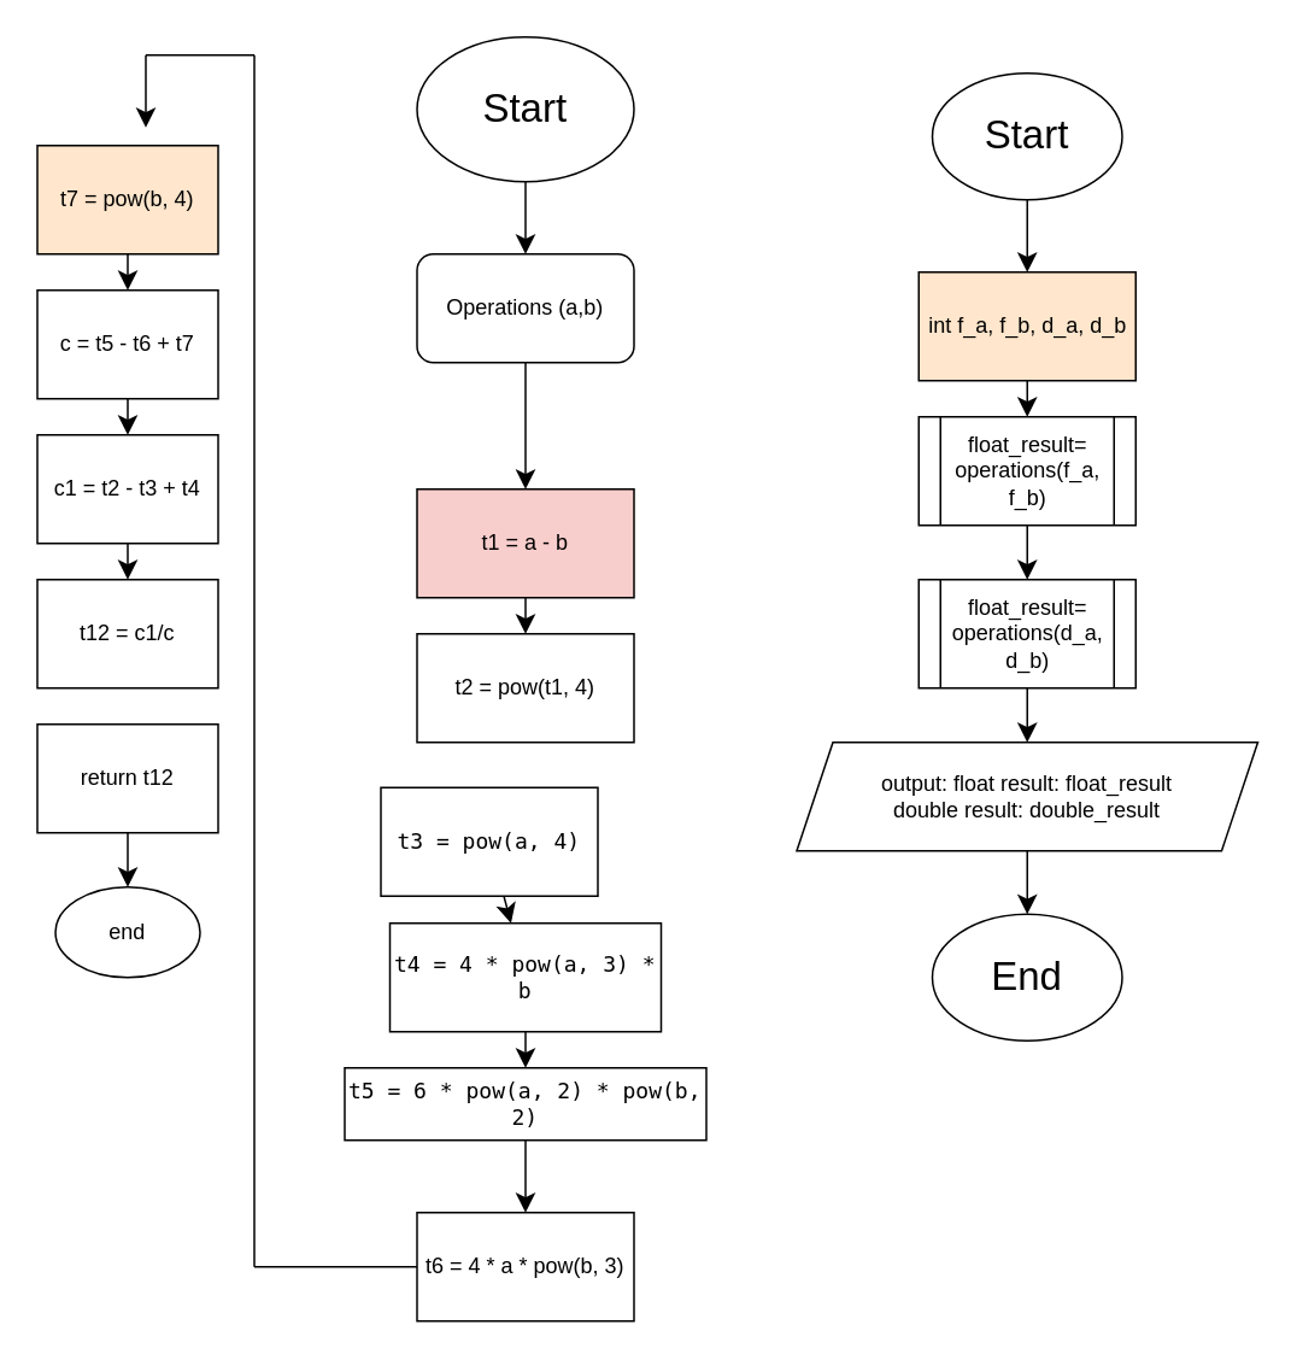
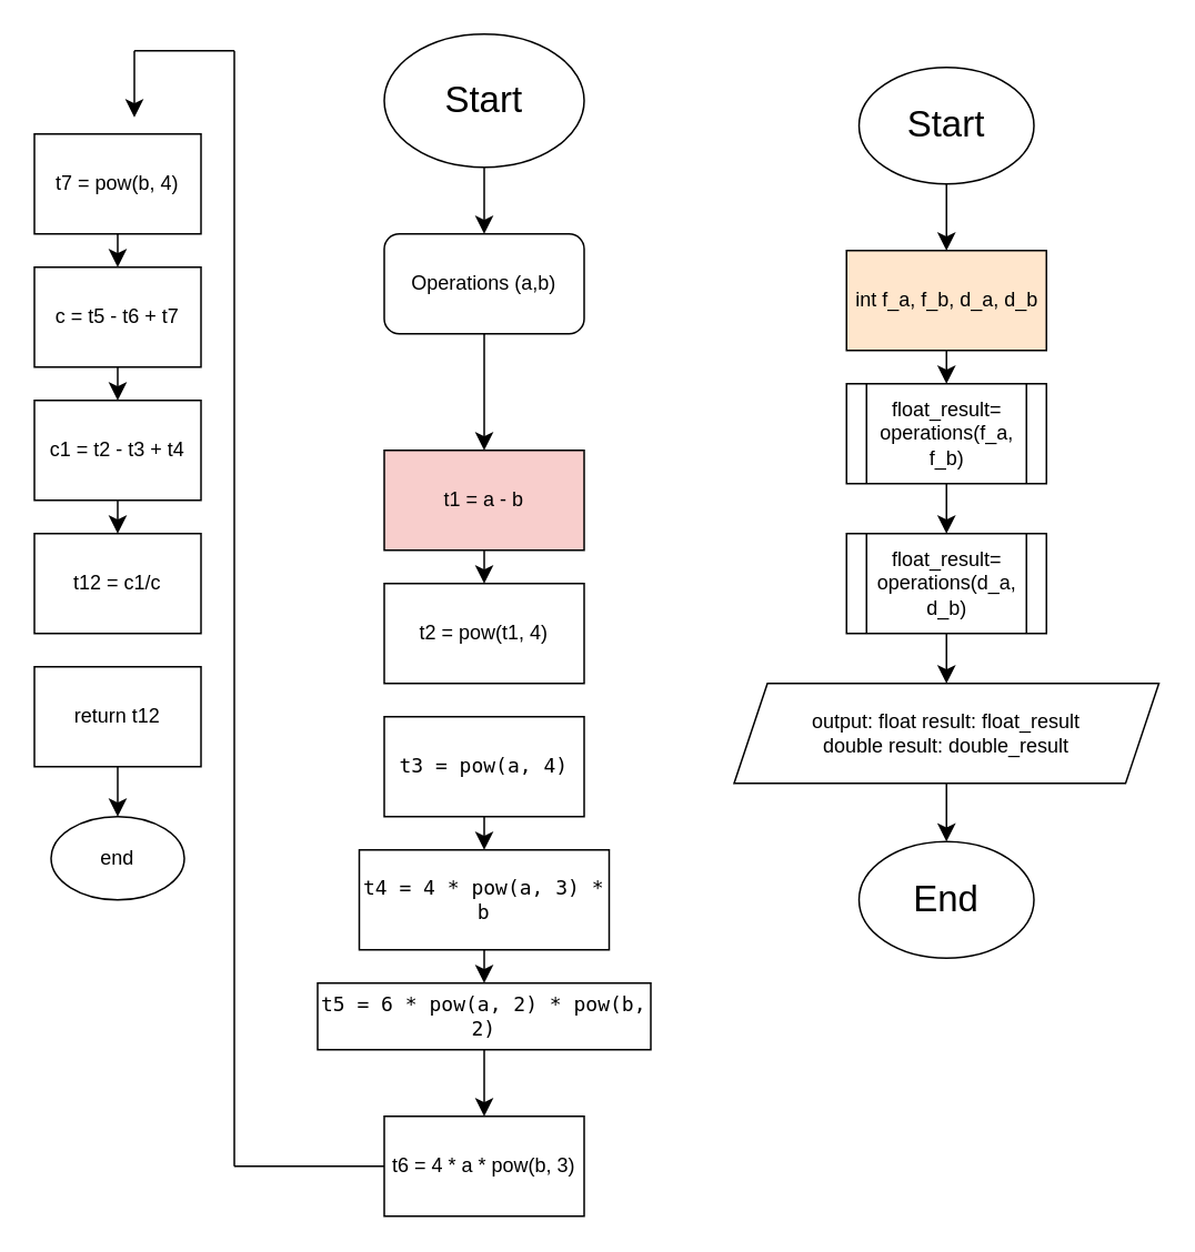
- <mxCell id="18" value="t7 = pow(b, 4)" style="rounded=0;whiteSpace=wrap;html=1;fillColor=#ffe6cc;" vertex="1" parent="1"><mxGeometry x="20" y="80" width="100" height="60" as="geometry" /></mxCell>
+ <mxCell id="18" value="t7 = pow(b, 4)" style="rounded=0;whiteSpace=wrap;html=1;" vertex="1" parent="1"><mxGeometry x="20" y="80" width="100" height="60" as="geometry" /></mxCell>
- <mxCell id="11" value="&lt;span style=&quot;font-family: monospace;&quot;&gt;t3 = pow(a, 4)&lt;/span&gt;" style="rounded=0;whiteSpace=wrap;html=1;" vertex="1" parent="1"><mxGeometry x="210" y="435" width="120" height="60" as="geometry" /></mxCell>
+ <mxCell id="11" value="&lt;span style=&quot;font-family: monospace;&quot;&gt;t3 = pow(a, 4)&lt;/span&gt;" style="rounded=0;whiteSpace=wrap;html=1;" vertex="1" parent="1"><mxGeometry x="230" y="430" width="120" height="60" as="geometry" /></mxCell>
